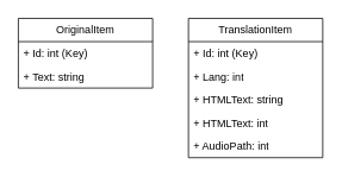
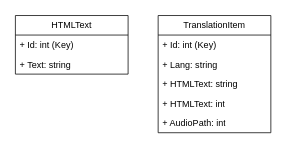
- <mxCell id="2" value="OriginalItem" style="swimlane;fontStyle=0;childLayout=stackLayout;horizontal=1;startSize=26;fillColor=none;horizontalStack=0;resizeParent=1;resizeParentMax=0;resizeLast=0;collapsible=1;marginBottom=0;whiteSpace=wrap;html=1;" vertex="1" parent="1"><mxGeometry x="20" y="20" width="150" height="78" as="geometry" /></mxCell>
+ <mxCell id="2" value="HTMLText" style="swimlane;fontStyle=0;childLayout=stackLayout;horizontal=1;startSize=26;fillColor=none;horizontalStack=0;resizeParent=1;resizeParentMax=0;resizeLast=0;collapsible=1;marginBottom=0;whiteSpace=wrap;html=1;" vertex="1" parent="1"><mxGeometry x="20" y="20" width="150" height="78" as="geometry" /></mxCell>
- <mxCell id="7" value="+ Lang: int" style="text;strokeColor=none;fillColor=none;align=left;verticalAlign=top;spacingLeft=4;spacingRight=4;overflow=hidden;rotatable=0;points=[[0,0.5],[1,0.5]];portConstraint=eastwest;whiteSpace=wrap;html=1;" vertex="1" parent="5"><mxGeometry y="52" width="150" height="26" as="geometry" /></mxCell>
+ <mxCell id="7" value="+ Lang: string" style="text;strokeColor=none;fillColor=none;align=left;verticalAlign=top;spacingLeft=4;spacingRight=4;overflow=hidden;rotatable=0;points=[[0,0.5],[1,0.5]];portConstraint=eastwest;whiteSpace=wrap;html=1;" vertex="1" parent="5"><mxGeometry y="52" width="150" height="26" as="geometry" /></mxCell>
